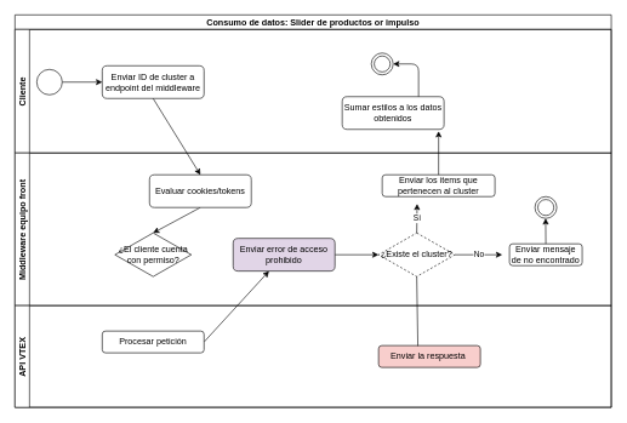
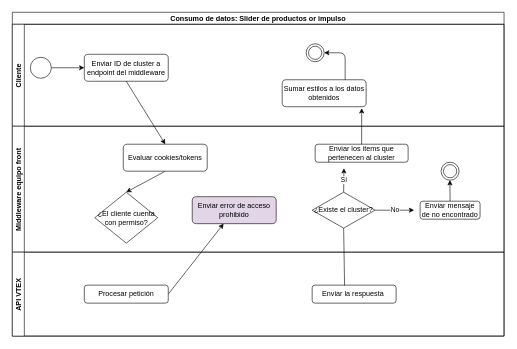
- <mxCell id="13" value="¿El cliente cuenta con permiso?" style="rhombus;whiteSpace=wrap;html=1;" vertex="1" parent="10"><mxGeometry x="137.5" y="110" width="105" height="60" as="geometry" /></mxCell>
+ <mxCell id="13" value="¿El cliente cuenta con permiso?" style="rhombus;whiteSpace=wrap;html=1;" vertex="1" parent="10"><mxGeometry x="137.5" y="110" width="105" height="85" as="geometry" /></mxCell>
- <mxCell id="14" style="edgeStyle=none;html=1;exitX=1;exitY=0.5;exitDx=0;exitDy=0;entryX=0;entryY=0.5;entryDx=0;entryDy=0;" edge="1" parent="10" source="15" target="16"><mxGeometry relative="1" as="geometry" /></mxCell>
- <mxCell id="16" value="¿Existe el cluster?" style="rhombus;whiteSpace=wrap;html=1;dashed=1;" vertex="1" parent="10"><mxGeometry x="500" y="110" width="105" height="60" as="geometry" /></mxCell>
+ <mxCell id="16" value="¿Existe el cluster?" style="rhombus;whiteSpace=wrap;html=1;" vertex="1" parent="10"><mxGeometry x="500" y="110" width="105" height="60" as="geometry" /></mxCell>
- <mxCell id="22" value="Procesar petición" style="rounded=1;whiteSpace=wrap;html=1;" vertex="1" parent="20"><mxGeometry x="120" y="35" width="140" height="30" as="geometry" /></mxCell>
+ <mxCell id="22" value="Procesar petición" style="rounded=1;whiteSpace=wrap;html=1;" vertex="1" parent="20"><mxGeometry x="120" y="55" width="140" height="30" as="geometry" /></mxCell>
- <mxCell id="23" value="Enviar la respuesta&amp;nbsp;" style="rounded=1;whiteSpace=wrap;html=1;fillColor=#f8cecc;" vertex="1" parent="20"><mxGeometry x="500" y="55" width="140" height="30" as="geometry" /></mxCell>
+ <mxCell id="23" value="Enviar la respuesta&amp;nbsp;" style="rounded=1;whiteSpace=wrap;html=1;" vertex="1" parent="20"><mxGeometry x="500" y="55" width="140" height="30" as="geometry" /></mxCell>
